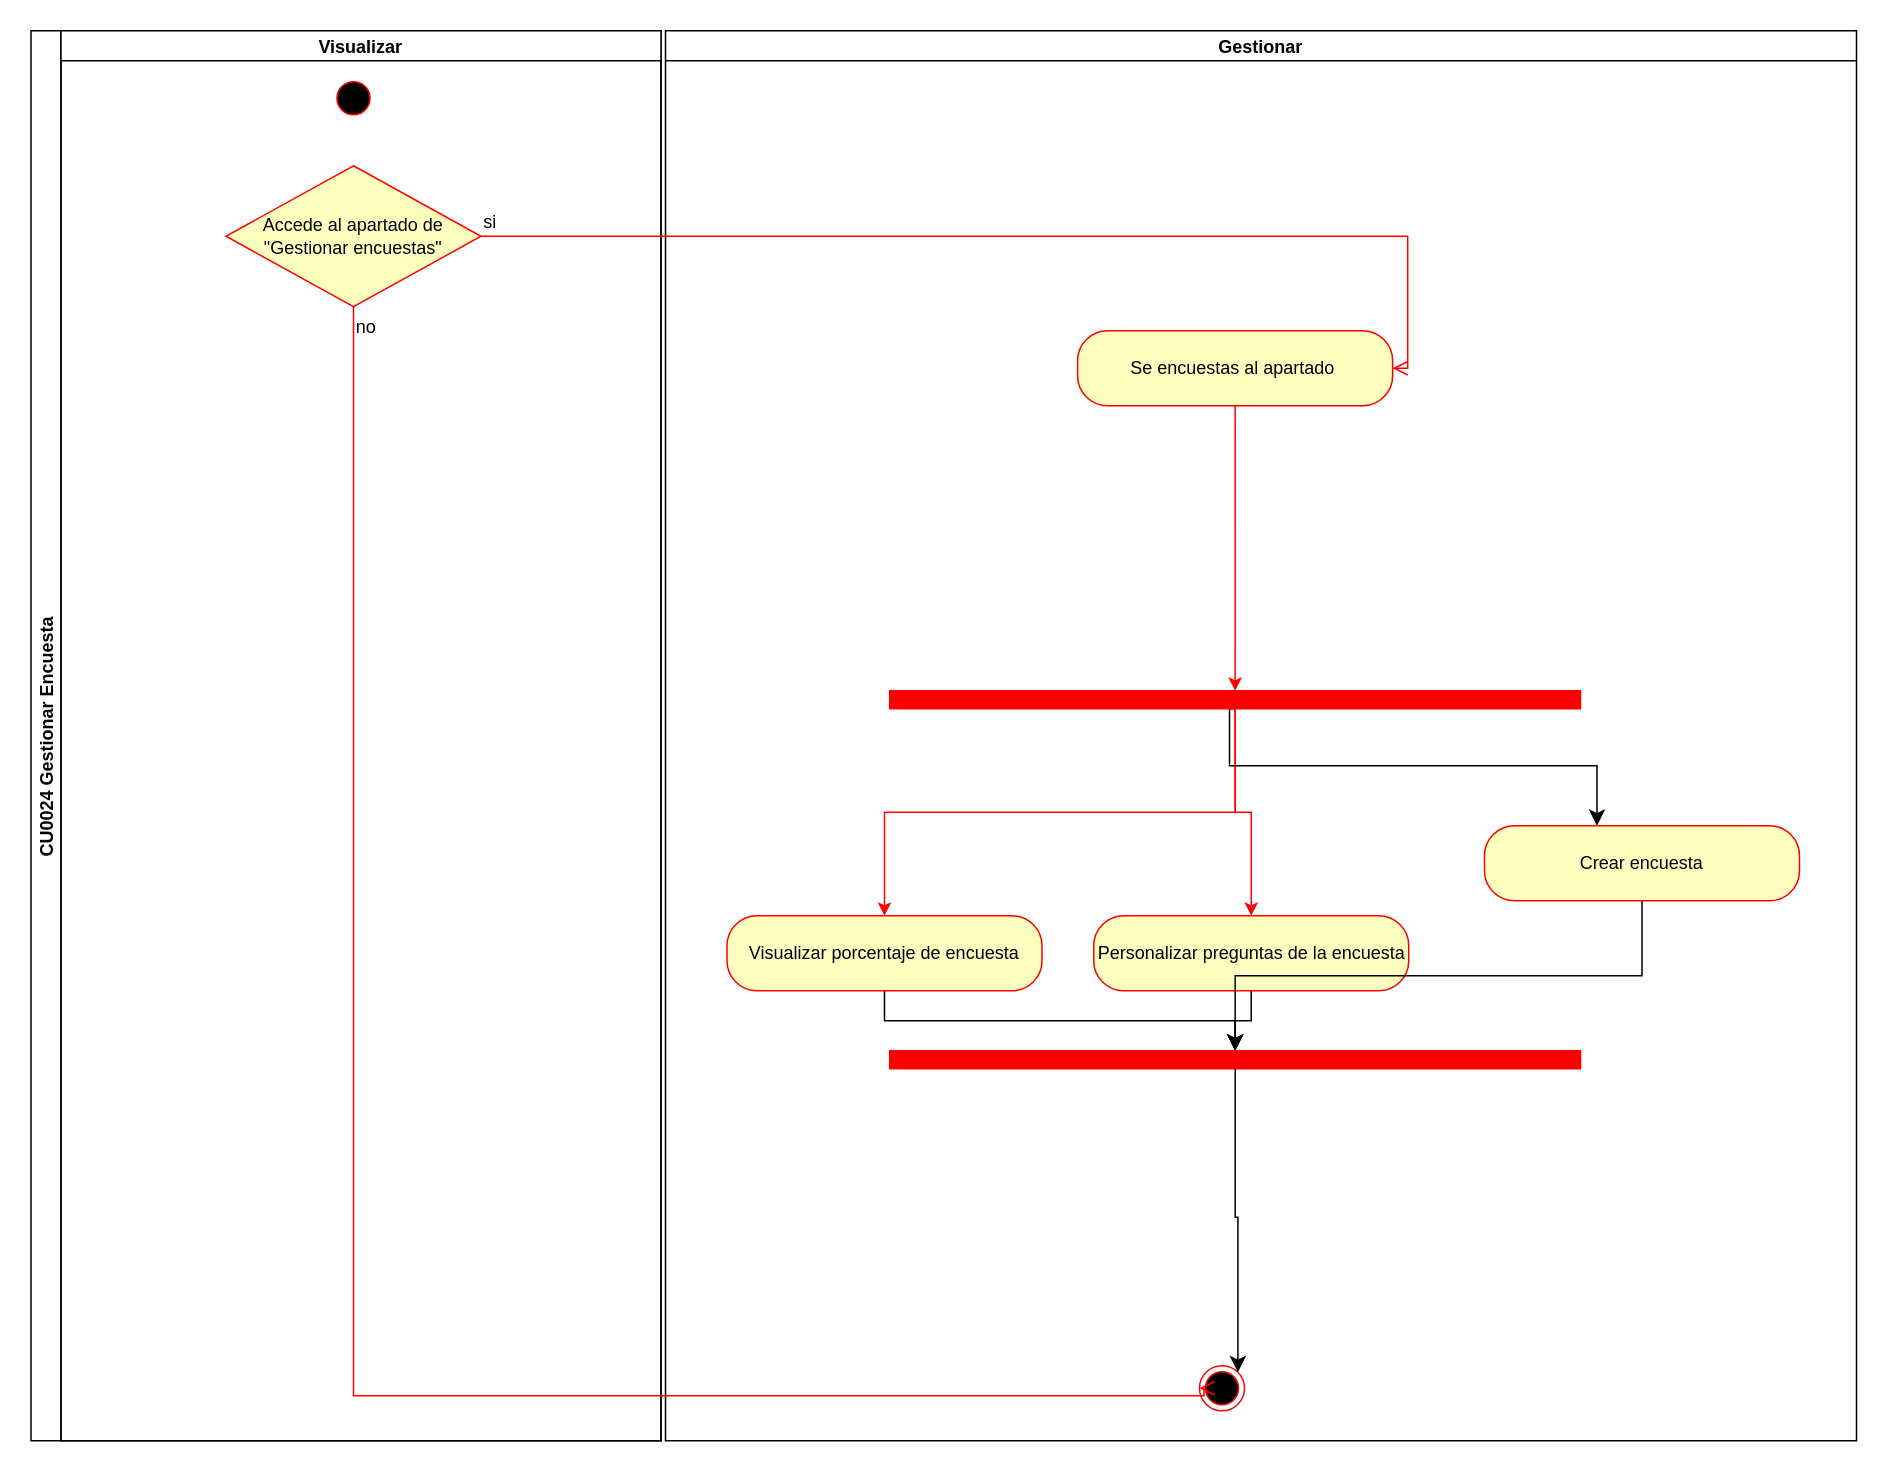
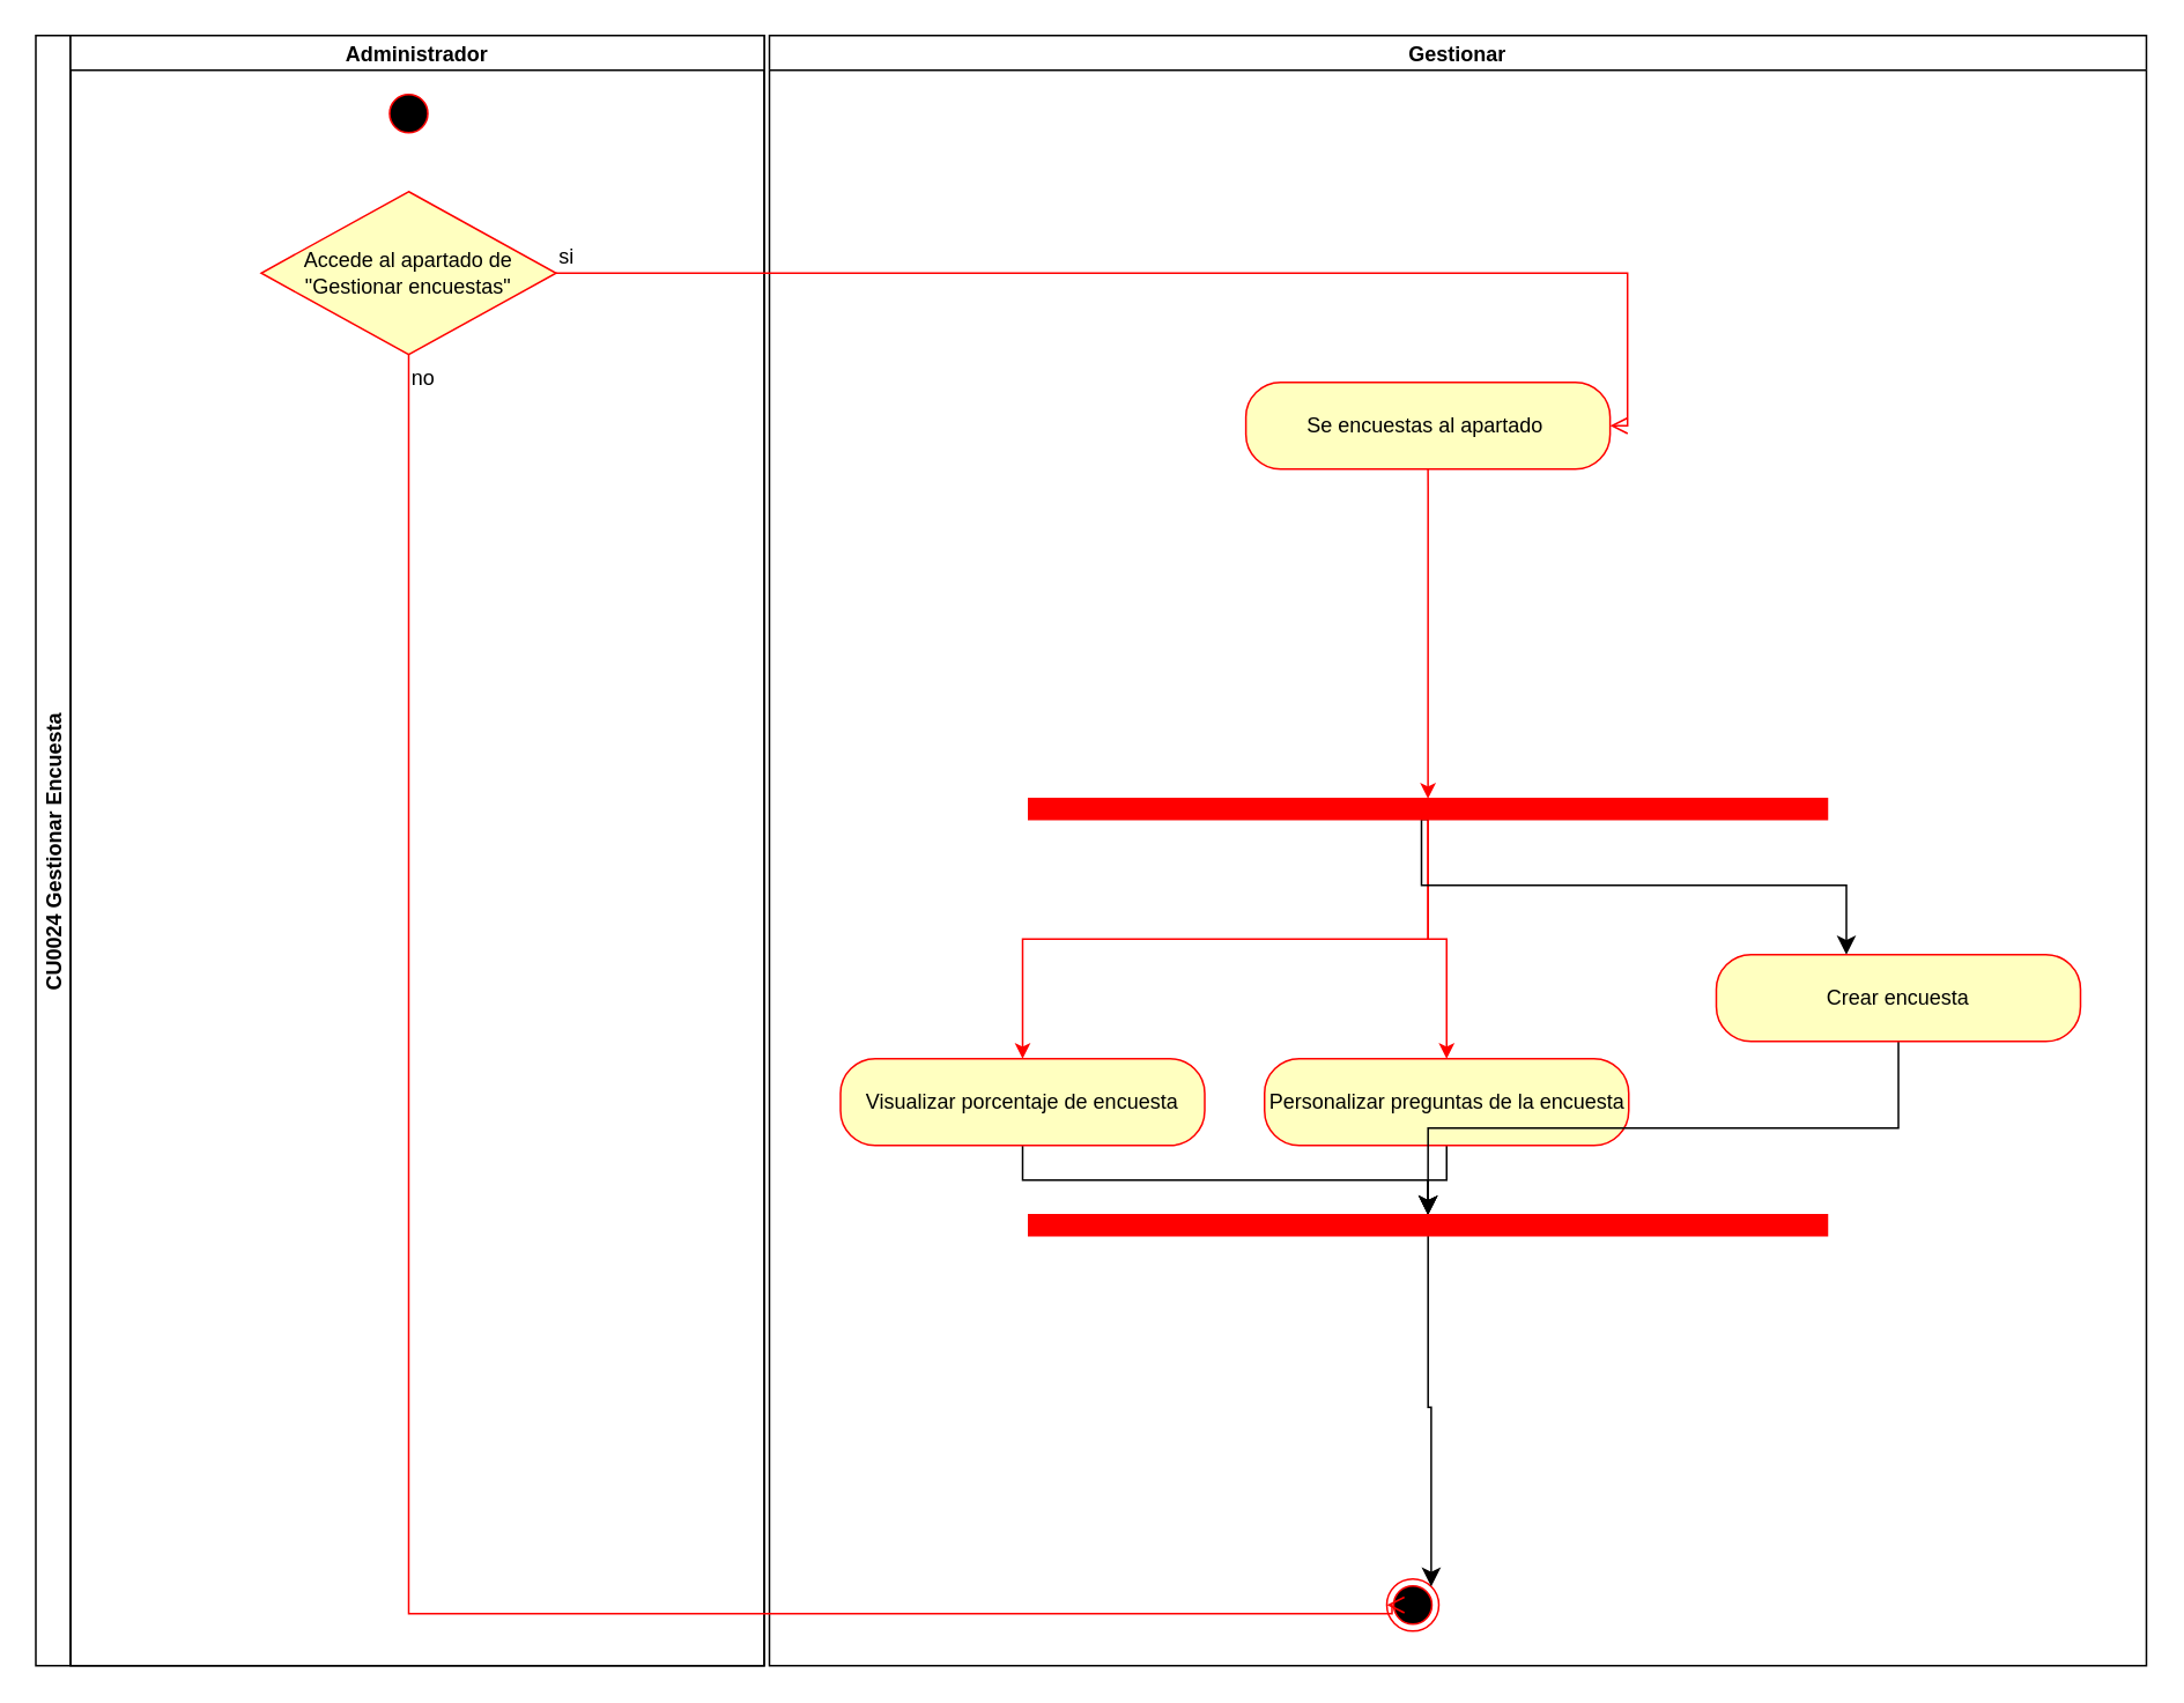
- <mxCell id="3" value="Visualizar" style="swimlane;startSize=20;" vertex="1" parent="1"><mxGeometry x="40" y="20" width="400" height="940" as="geometry" /></mxCell>
+ <mxCell id="3" value="Administrador" style="swimlane;startSize=20;" vertex="1" parent="1"><mxGeometry x="40" y="20" width="400" height="940" as="geometry" /></mxCell>
